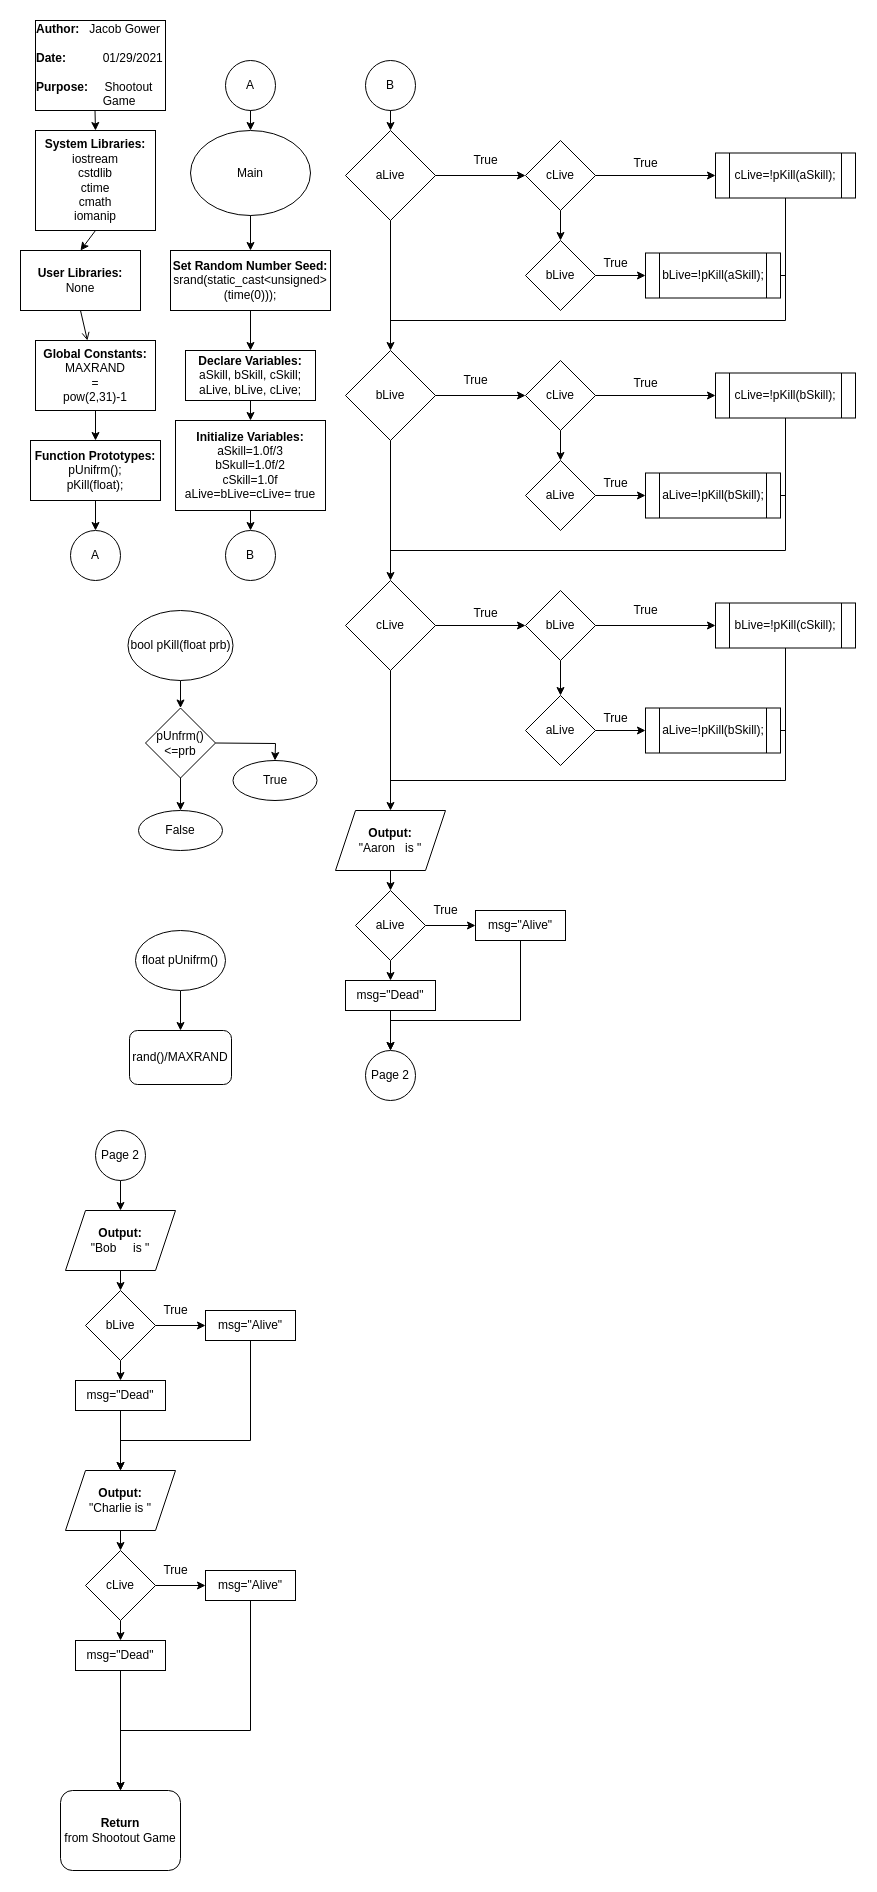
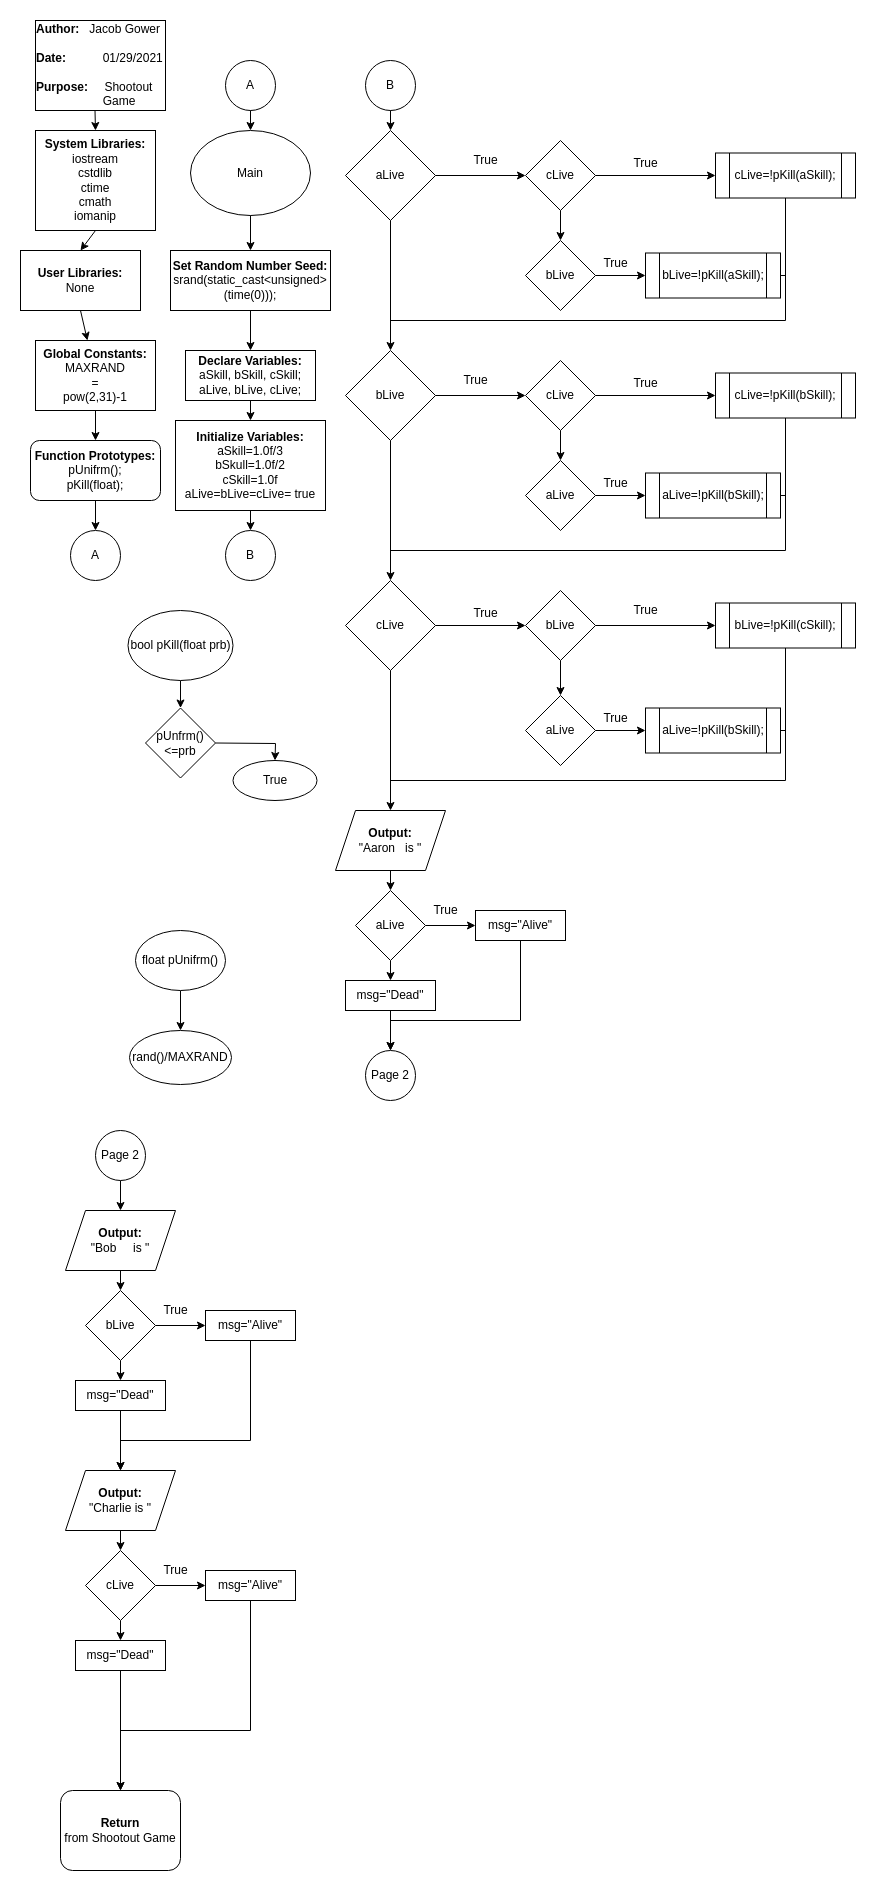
- <mxCell id="8" value="" style="endArrow=open;html=1;exitX=0.5;exitY=1;exitDx=0;exitDy=0;" edge="1" parent="1" source="5" target="7"><mxGeometry width="50" height="50" relative="1" as="geometry"><mxPoint x="275" y="270" as="sourcePoint" /><mxPoint x="275" y="300" as="targetPoint" /></mxGeometry></mxCell>
+ <mxCell id="8" value="" style="endArrow=classic;html=1;exitX=0.5;exitY=1;exitDx=0;exitDy=0;" edge="1" parent="1" source="5" target="7"><mxGeometry width="50" height="50" relative="1" as="geometry"><mxPoint x="275" y="270" as="sourcePoint" /><mxPoint x="275" y="300" as="targetPoint" /></mxGeometry></mxCell>
- <mxCell id="9" value="&lt;b&gt;Function Prototypes:&lt;br&gt;&lt;/b&gt;pUnifrm();&lt;br&gt;pKill(float);" style="rounded=0;whiteSpace=wrap;html=1;" vertex="1" parent="1"><mxGeometry x="30" y="440" width="130" height="60" as="geometry" /></mxCell>
+ <mxCell id="9" value="&lt;b&gt;Function Prototypes:&lt;br&gt;&lt;/b&gt;pUnifrm();&lt;br&gt;pKill(float);" style="whiteSpace=wrap;html=1;rounded=1;" vertex="1" parent="1"><mxGeometry x="30" y="440" width="130" height="60" as="geometry" /></mxCell>
- <mxCell id="90" style="edgeStyle=none;rounded=0;jumpStyle=none;jumpSize=2;orthogonalLoop=1;jettySize=auto;html=1;entryX=0.5;entryY=0;entryDx=0;entryDy=0;sourcePerimeterSpacing=0;targetPerimeterSpacing=0;strokeWidth=1;exitX=0.5;exitY=1;exitDx=0;exitDy=0;" edge="1" parent="1" source="91" target="94"><mxGeometry relative="1" as="geometry" /></mxCell>
- <mxCell id="94" value="False" style="ellipse;whiteSpace=wrap;html=1;" vertex="1" parent="1"><mxGeometry x="138" y="810" width="84" height="40" as="geometry" /></mxCell>
- <mxCell id="92" value="rand()/MAXRAND" style="whiteSpace=wrap;html=1;rounded=1;" vertex="1" parent="1"><mxGeometry x="129" y="1030" width="102" height="54" as="geometry" /></mxCell>
+ <mxCell id="92" value="rand()/MAXRAND" style="ellipse;whiteSpace=wrap;html=1;" vertex="1" parent="1"><mxGeometry x="129" y="1030" width="102" height="54" as="geometry" /></mxCell>
